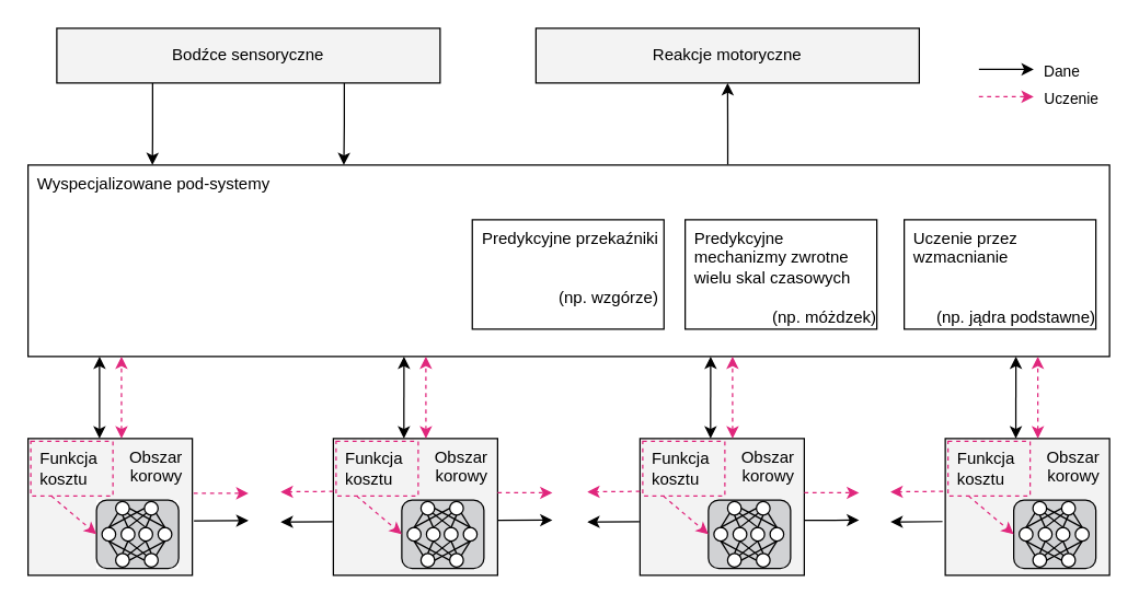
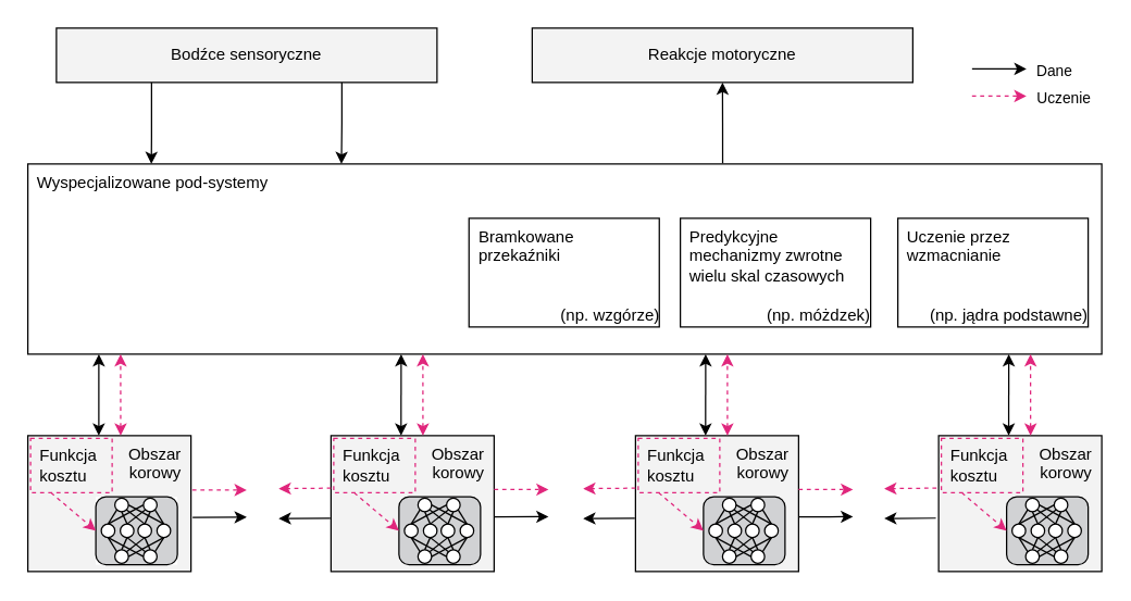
- <mxCell id="4" value="Predykcyjne przekaźniki&lt;br&gt;&lt;br&gt;&lt;br&gt;&lt;div style=&quot;text-align: right&quot;&gt;&lt;span&gt;(np. wzgórze)&lt;/span&gt;&lt;/div&gt;" style="rounded=0;whiteSpace=wrap;html=1;verticalAlign=top;labelPosition=center;verticalLabelPosition=middle;align=left;spacingLeft=5;" parent="1" vertex="1"><mxGeometry x="344.5" y="160" width="140" height="80" as="geometry" /></mxCell>
+ <mxCell id="4" value="Bramkowane przekaźniki&lt;br&gt;&lt;br&gt;&lt;br&gt;&lt;div style=&quot;text-align: right&quot;&gt;&lt;span&gt;(np. wzgórze)&lt;/span&gt;&lt;/div&gt;" style="rounded=0;whiteSpace=wrap;html=1;verticalAlign=top;labelPosition=center;verticalLabelPosition=middle;align=left;spacingLeft=5;" parent="1" vertex="1"><mxGeometry x="344.5" y="160" width="140" height="80" as="geometry" /></mxCell>
